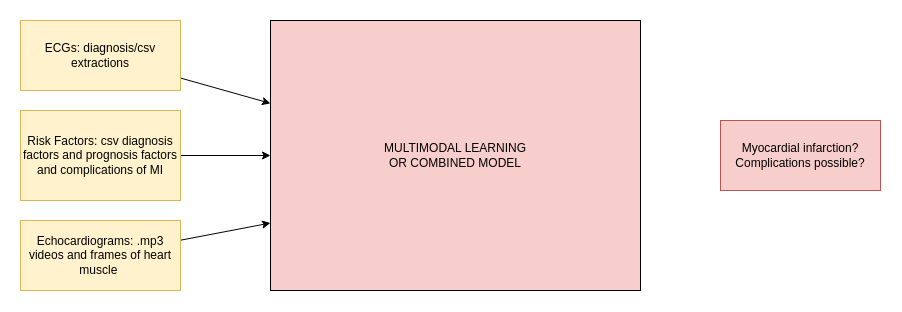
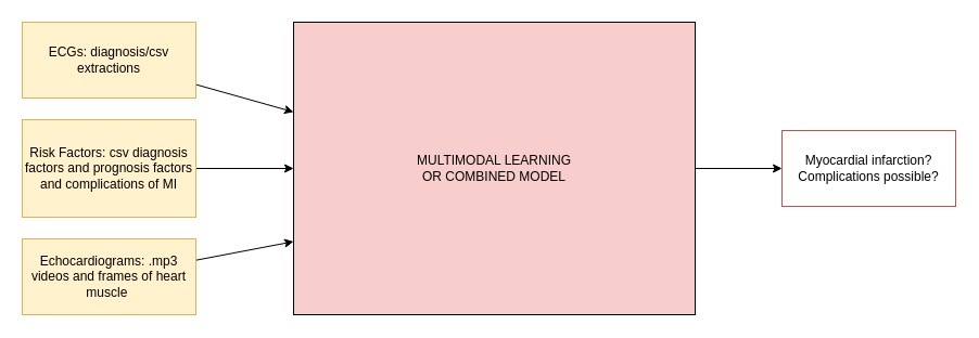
+ <mxCell id="2" style="edgeStyle=orthogonalEdgeStyle;rounded=0;orthogonalLoop=1;jettySize=auto;html=1;entryX=0;entryY=0.5;entryDx=0;entryDy=0;" edge="1" parent="1" source="3" target="10"><mxGeometry relative="1" as="geometry" /></mxCell>
- <mxCell id="10" value="Myocardial infarction?&lt;br&gt;Complications possible?" style="rounded=0;whiteSpace=wrap;html=1;fillColor=#f8cecc;strokeColor=#b85450;" vertex="1" parent="1"><mxGeometry x="720" y="120" width="160" height="70" as="geometry" /></mxCell>
+ <mxCell id="10" value="Myocardial infarction?&lt;br&gt;Complications possible?" style="rounded=0;whiteSpace=wrap;html=1;fillColor=#ffffff;strokeColor=#b85450;" vertex="1" parent="1"><mxGeometry x="720" y="120" width="160" height="70" as="geometry" /></mxCell>
